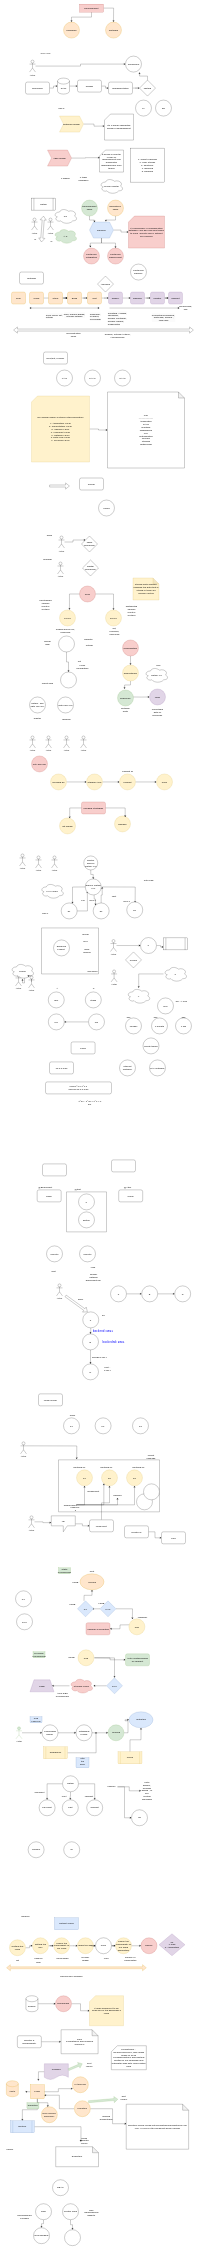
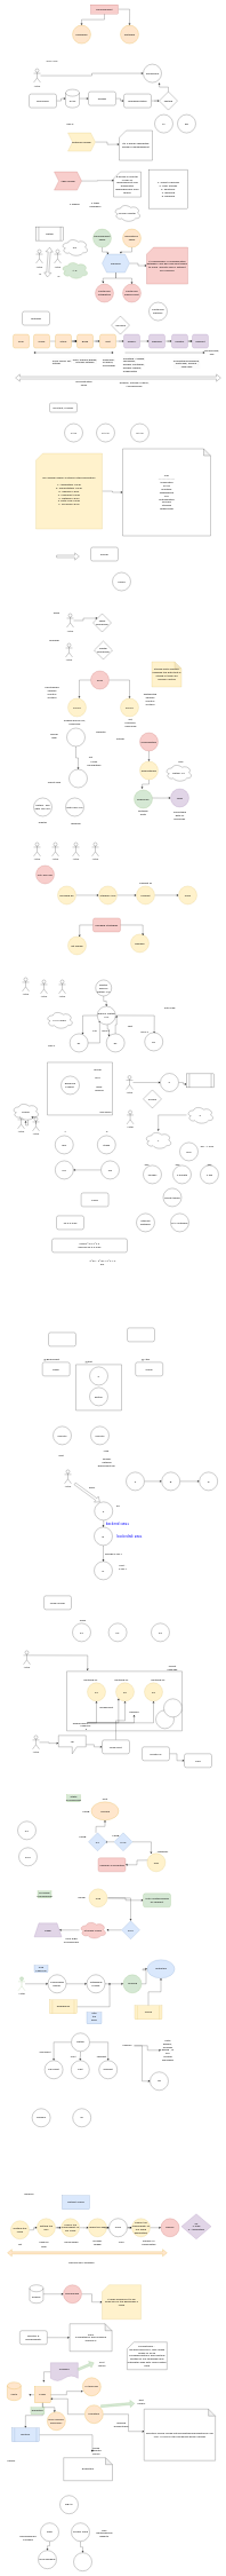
- <mxCell id="83" value="Dev,test, Produc" style="rounded=1;whiteSpace=wrap;html=1;" parent="1" vertex="1"><mxGeometry x="216" y="1760" width="120" height="60" as="geometry" /></mxCell>
+ <mxCell id="83" value="Dev,test, Produc" style="rounded=1;whiteSpace=wrap;html=1;" parent="1" vertex="1"><mxGeometry x="216" y="1760" width="120" height="40" as="geometry" /></mxCell>
- <mxCell id="116" value="Github" style="text;html=1;align=center;verticalAlign=middle;whiteSpace=wrap;rounded=0;" parent="1" vertex="1"><mxGeometry x="416" y="3210" width="60" height="30" as="geometry" /></mxCell>
+ <mxCell id="116" value="Github" style="text;html=1;align=center;verticalAlign=middle;whiteSpace=wrap;rounded=0;" parent="1" vertex="1"><mxGeometry x="496" y="3210" width="60" height="30" as="geometry" /></mxCell>
